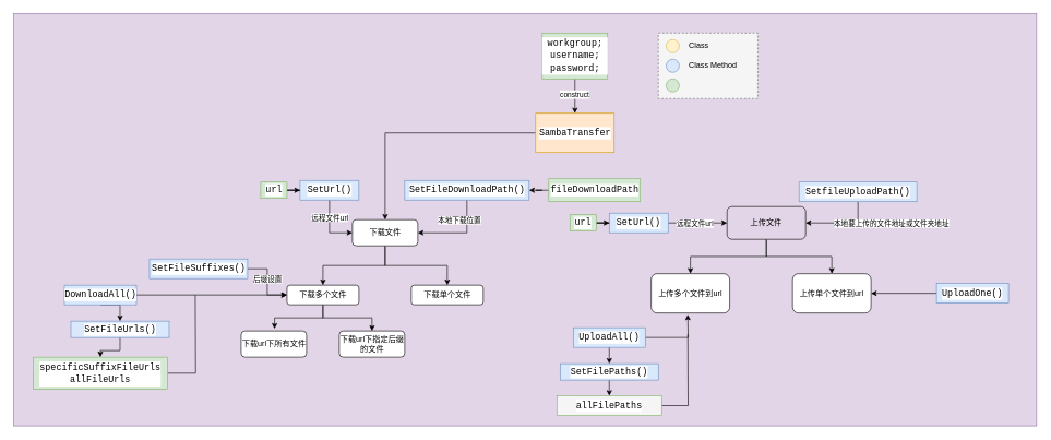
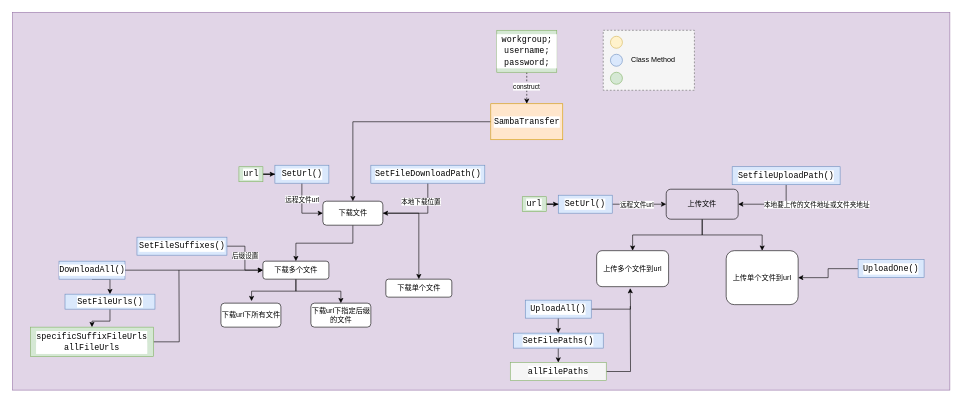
- <mxCell id="63" value="Class" style="text;html=1;strokeColor=none;fillColor=none;align=center;verticalAlign=middle;whiteSpace=wrap;rounded=0;" parent="1" vertex="1"><mxGeometry x="1037" y="55" width="60" height="30" as="geometry" /></mxCell>
- <mxCell id="6" style="edgeStyle=orthogonalEdgeStyle;rounded=0;orthogonalLoop=1;jettySize=auto;html=1;exitX=0.5;exitY=1;exitDx=0;exitDy=0;" parent="1" source="8" target="5" edge="1"><mxGeometry relative="1" as="geometry" /></mxCell>
+ <mxCell id="6" style="edgeStyle=orthogonalEdgeStyle;rounded=0;orthogonalLoop=1;jettySize=auto;html=1;exitX=0.5;exitY=1;exitDx=0;exitDy=0;dashed=1;" parent="1" source="8" target="5" edge="1"><mxGeometry relative="1" as="geometry" /></mxCell>
- <mxCell id="32" value="" style="edgeStyle=orthogonalEdgeStyle;rounded=0;orthogonalLoop=1;jettySize=auto;html=1;" parent="1" source="33" target="23" edge="1"><mxGeometry relative="1" as="geometry" /></mxCell>
- <mxCell id="33" value="&lt;div style=&quot;color: rgb(0, 0, 0); background-color: rgb(255, 255, 255); font-family: Consolas, &amp;quot;Courier New&amp;quot;, monospace; font-weight: normal; font-size: 14px; line-height: 19px;&quot;&gt;&lt;div&gt;fileDownloadPath&lt;/div&gt;&lt;/div&gt;" style="rounded=0;whiteSpace=wrap;html=1;fillColor=#d5e8d4;strokeColor=#82b366;" parent="1" vertex="1"><mxGeometry x="837.5" y="272.5" width="140" height="35" as="geometry" /></mxCell>
- <mxCell id="42" value="上传单个文件到url" style="rounded=1;whiteSpace=wrap;html=1;" parent="1" vertex="1"><mxGeometry x="1210" y="417.5" width="120" height="60" as="geometry" /></mxCell>
+ <mxCell id="42" value="上传单个文件到url" style="rounded=1;whiteSpace=wrap;html=1;" parent="1" vertex="1"><mxGeometry x="1210" y="417.5" width="120" height="90" as="geometry" /></mxCell>
- <mxCell id="15" value="下载单个文件" style="rounded=1;whiteSpace=wrap;html=1;" parent="1" vertex="1"><mxGeometry x="627.5" y="435" width="110" height="30" as="geometry" /></mxCell>
+ <mxCell id="15" value="下载单个文件" style="rounded=1;whiteSpace=wrap;html=1;" parent="1" vertex="1"><mxGeometry x="642.5" y="465" width="110" height="30" as="geometry" /></mxCell>
